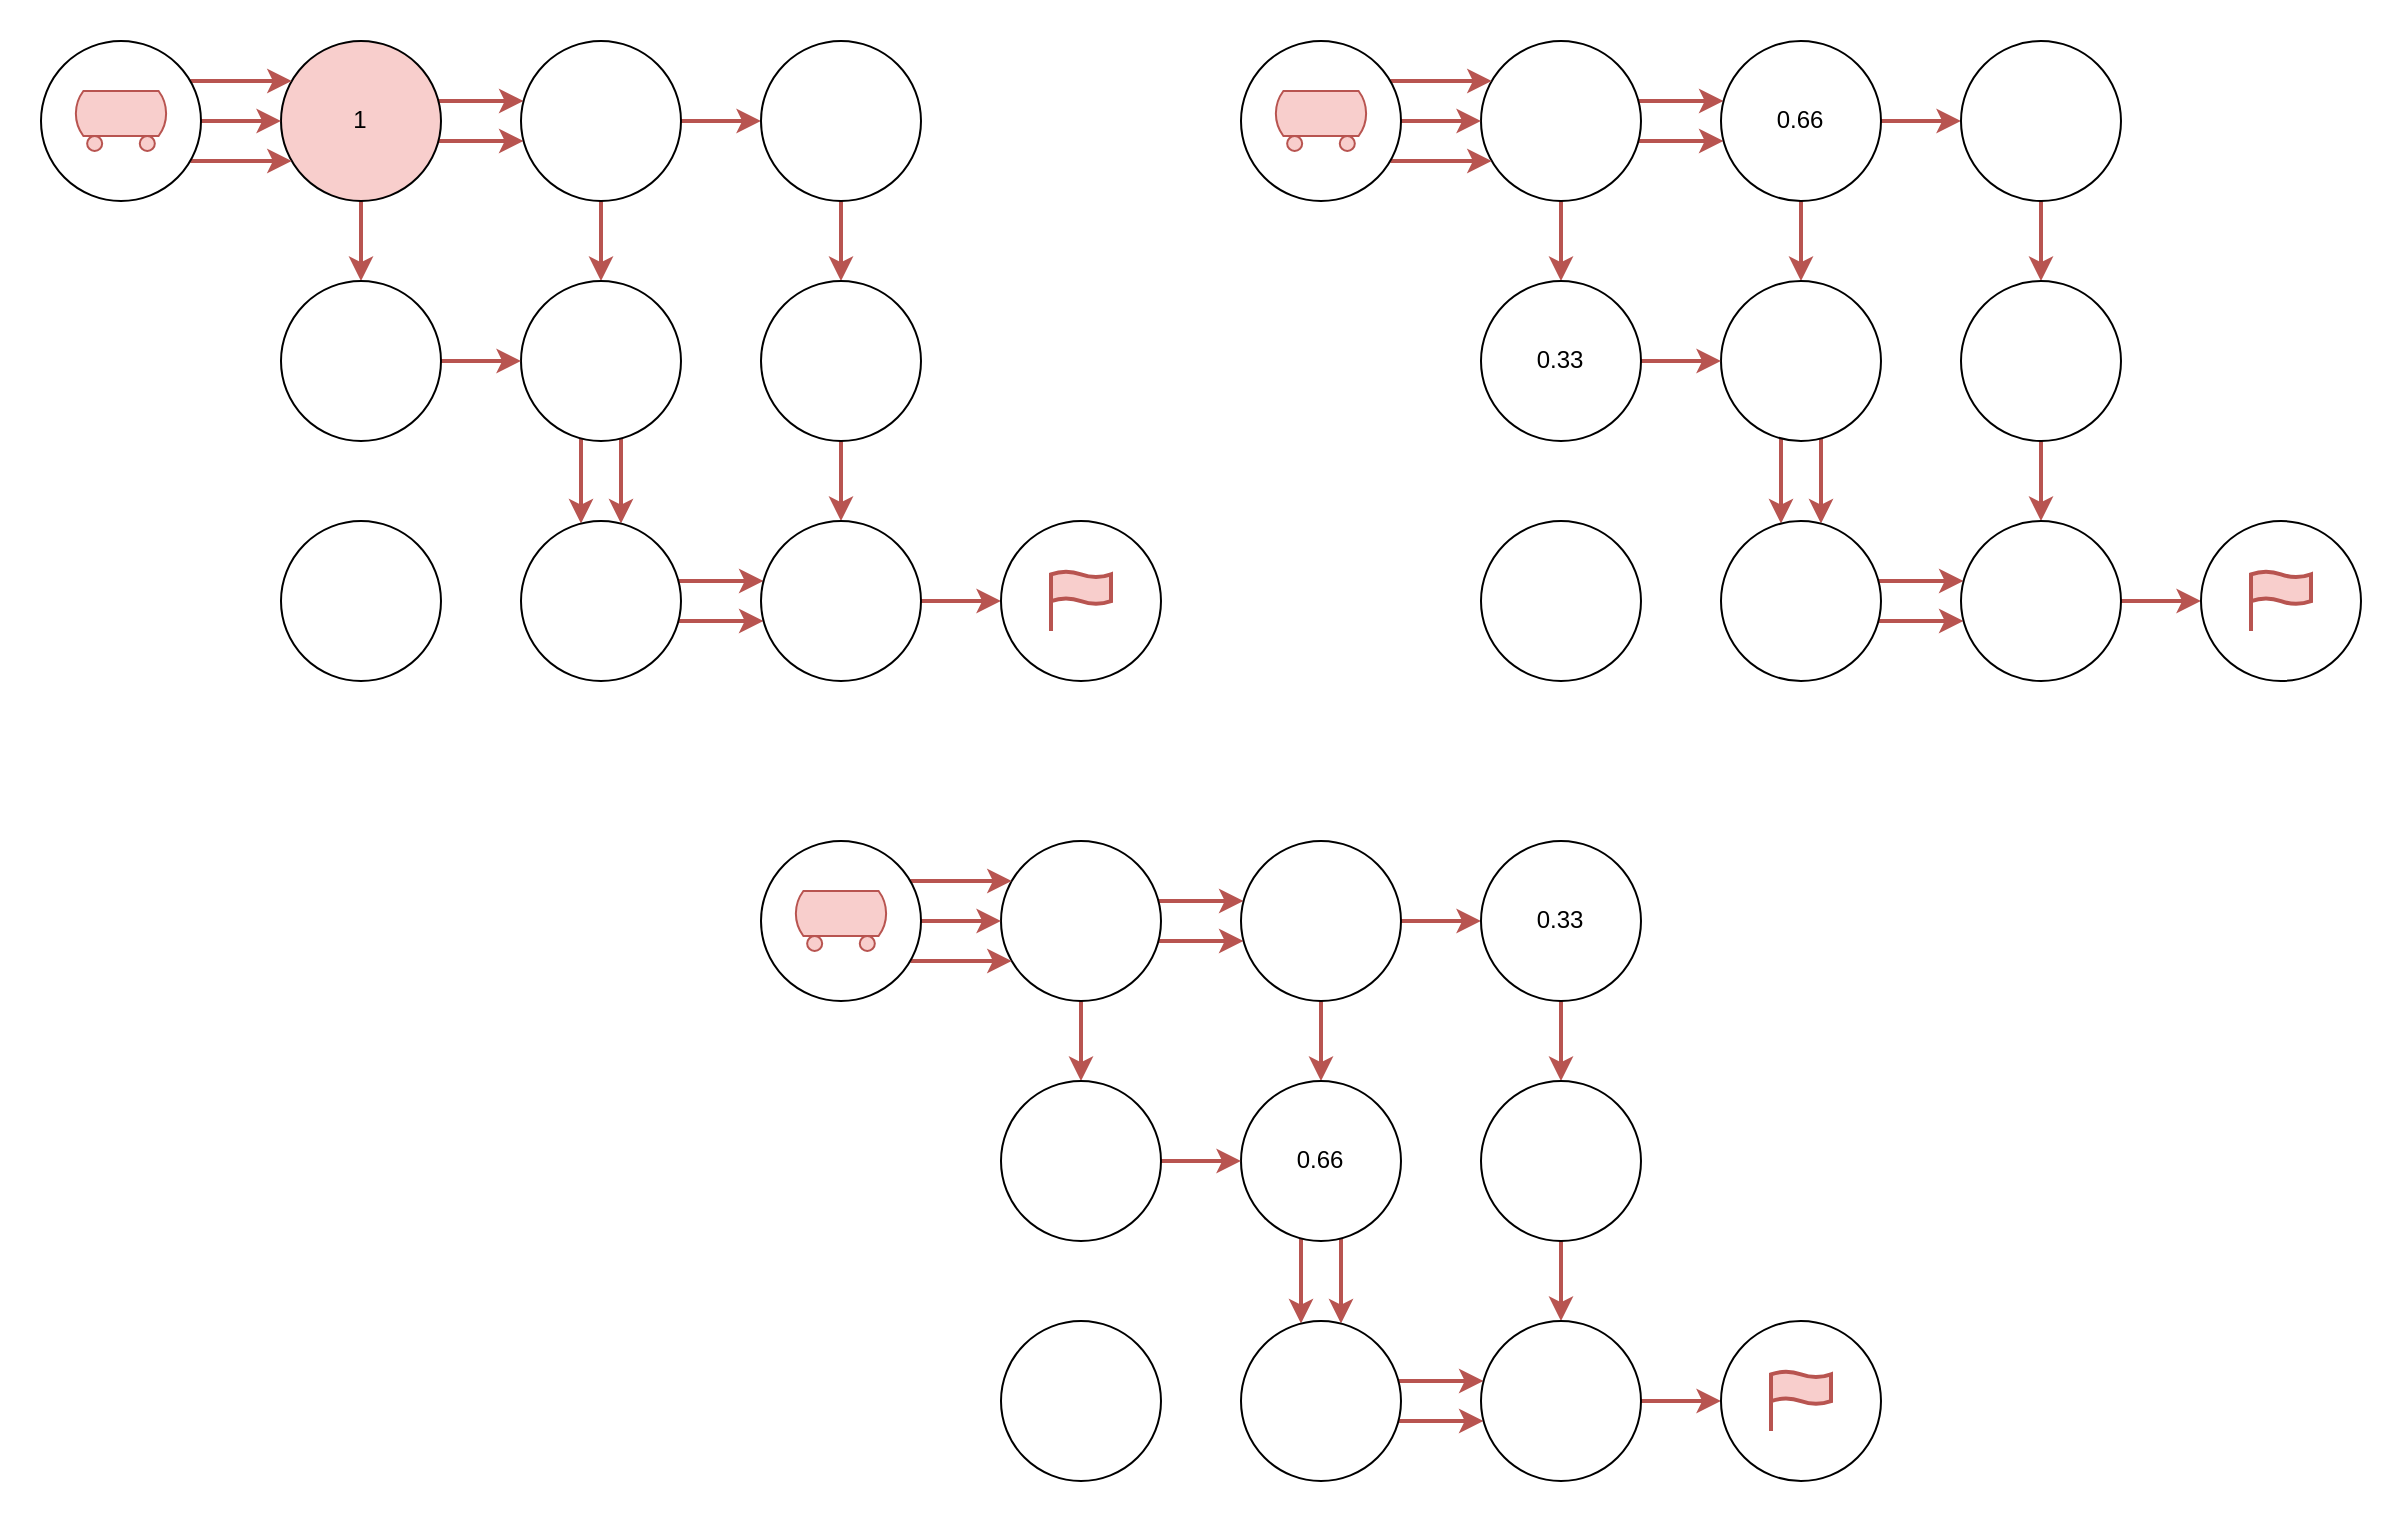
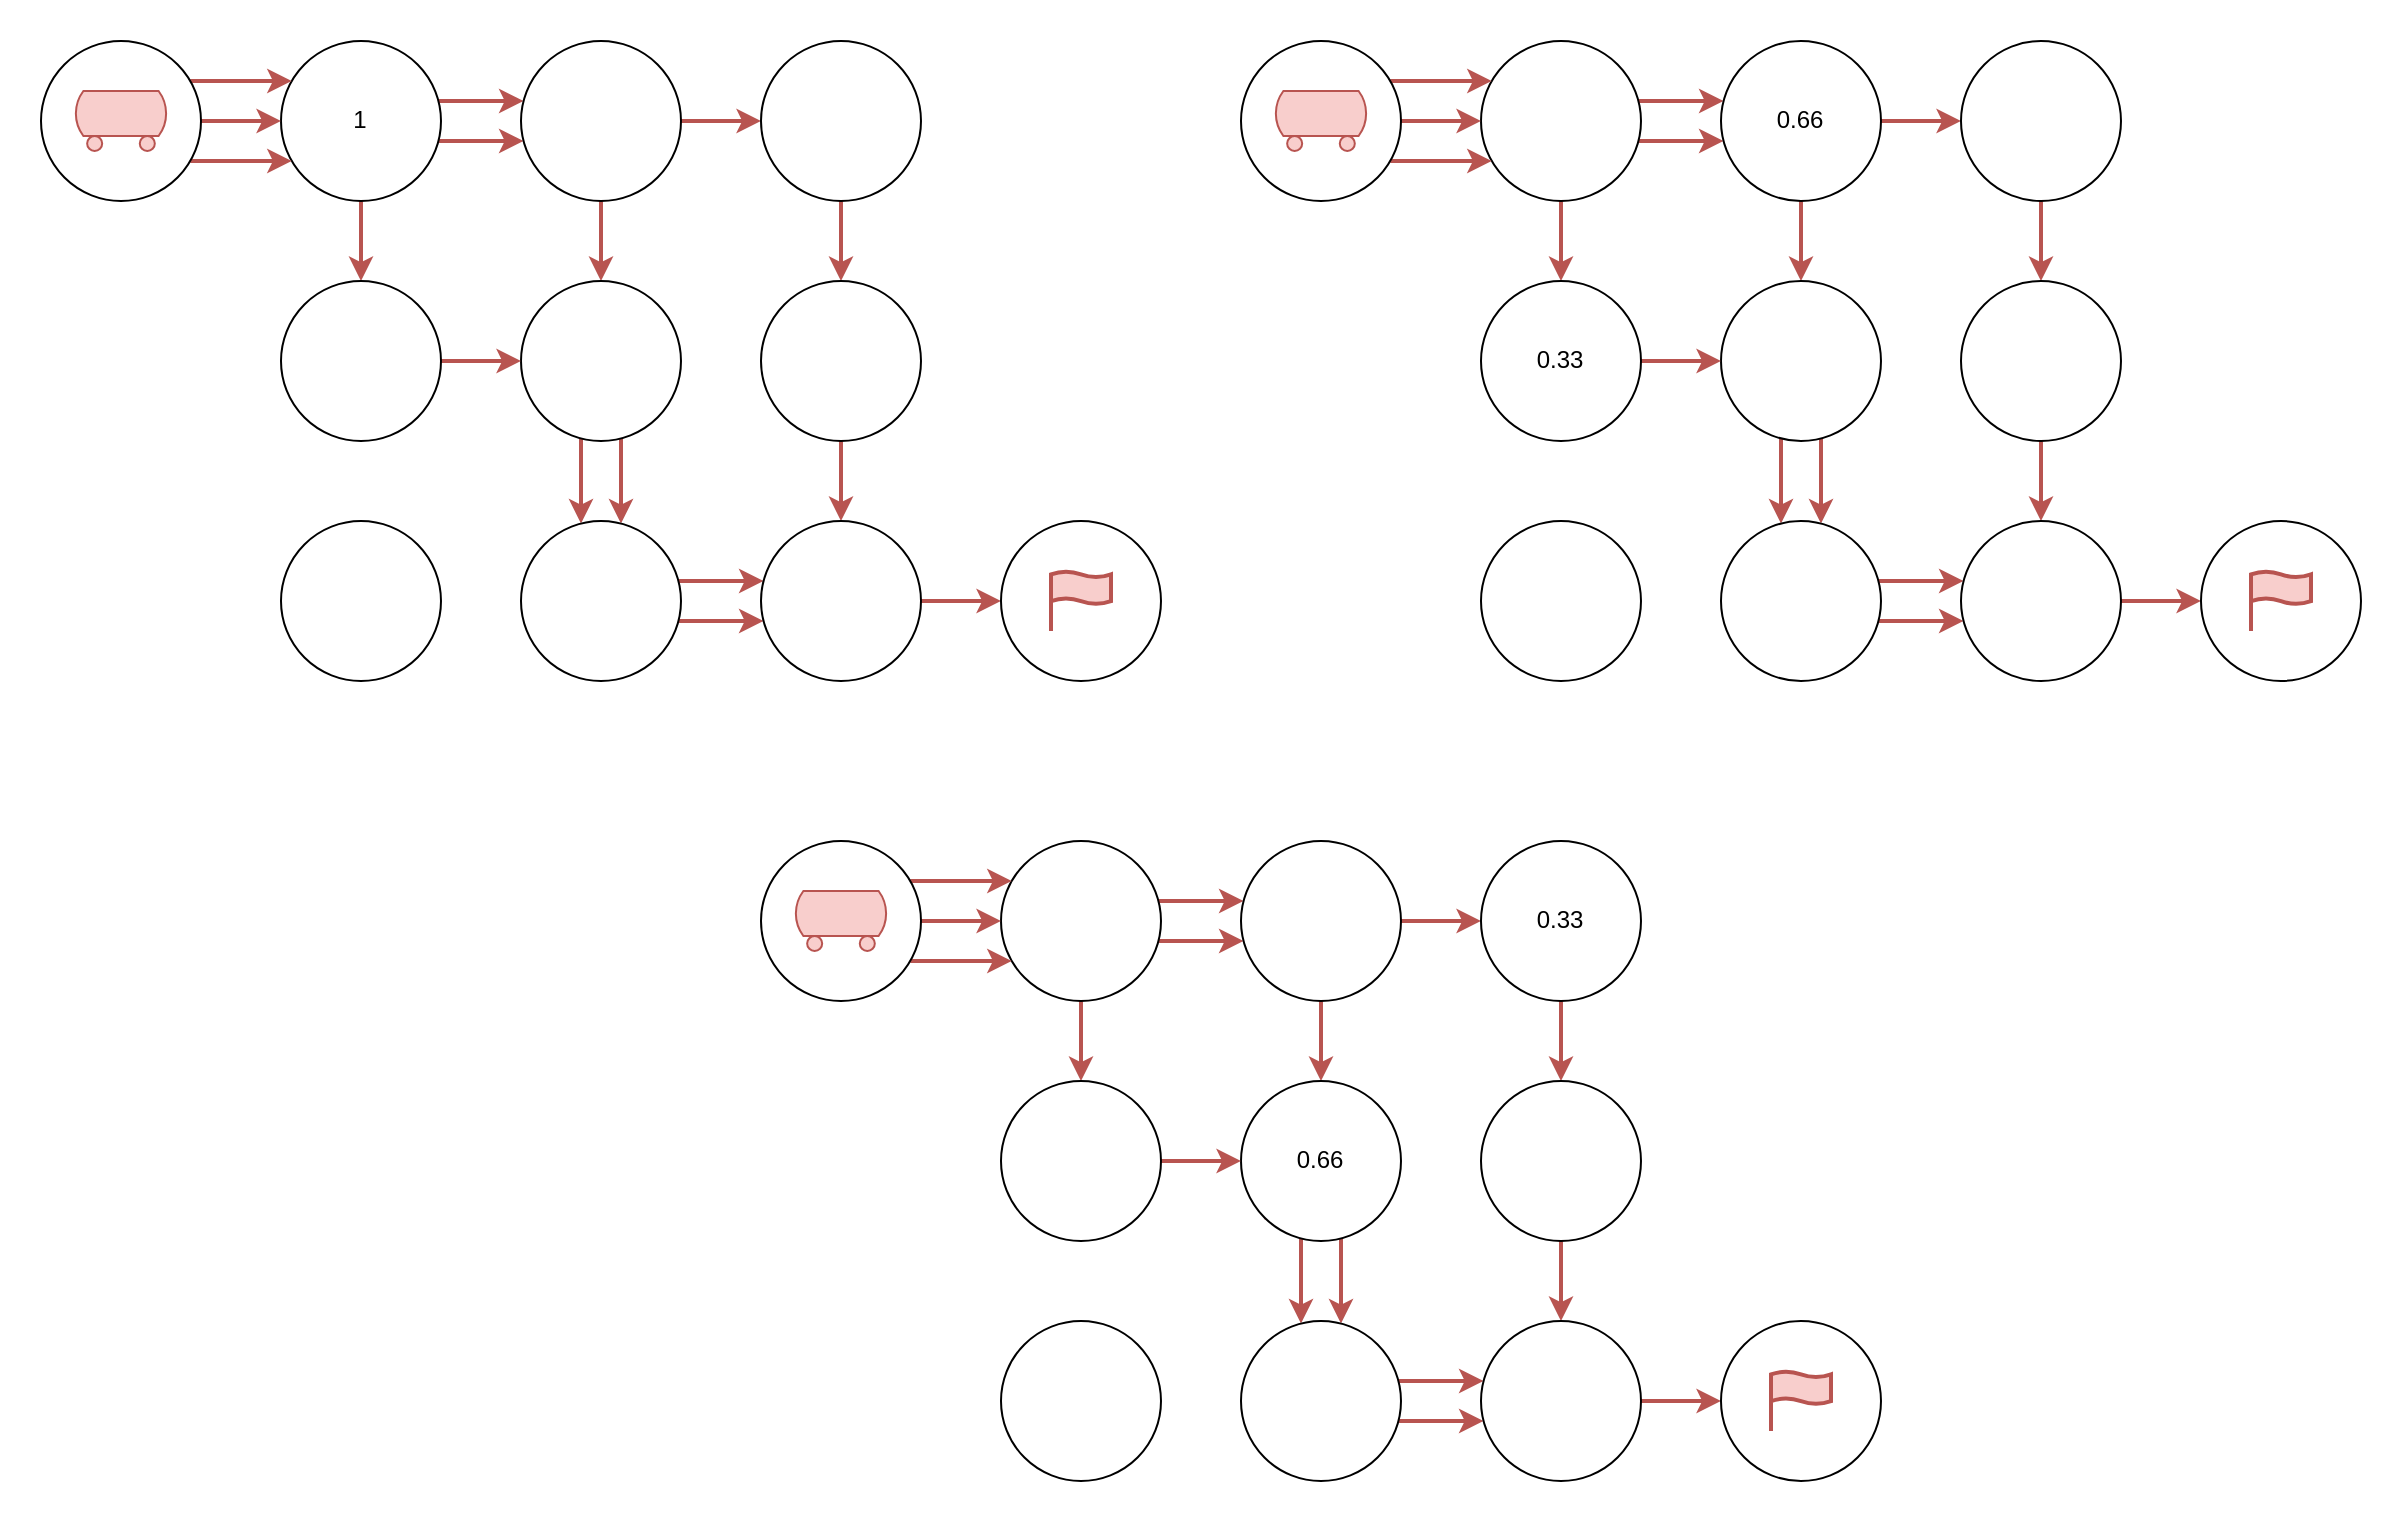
- <mxCell id="5" value="1" style="ellipse;whiteSpace=wrap;html=1;aspect=fixed;fillColor=#f8cecc;" parent="1" vertex="1"><mxGeometry x="140" y="20" width="80" height="80" as="geometry" /></mxCell>
+ <mxCell id="5" value="1" style="ellipse;whiteSpace=wrap;html=1;aspect=fixed;" parent="1" vertex="1"><mxGeometry x="140" y="20" width="80" height="80" as="geometry" /></mxCell>
